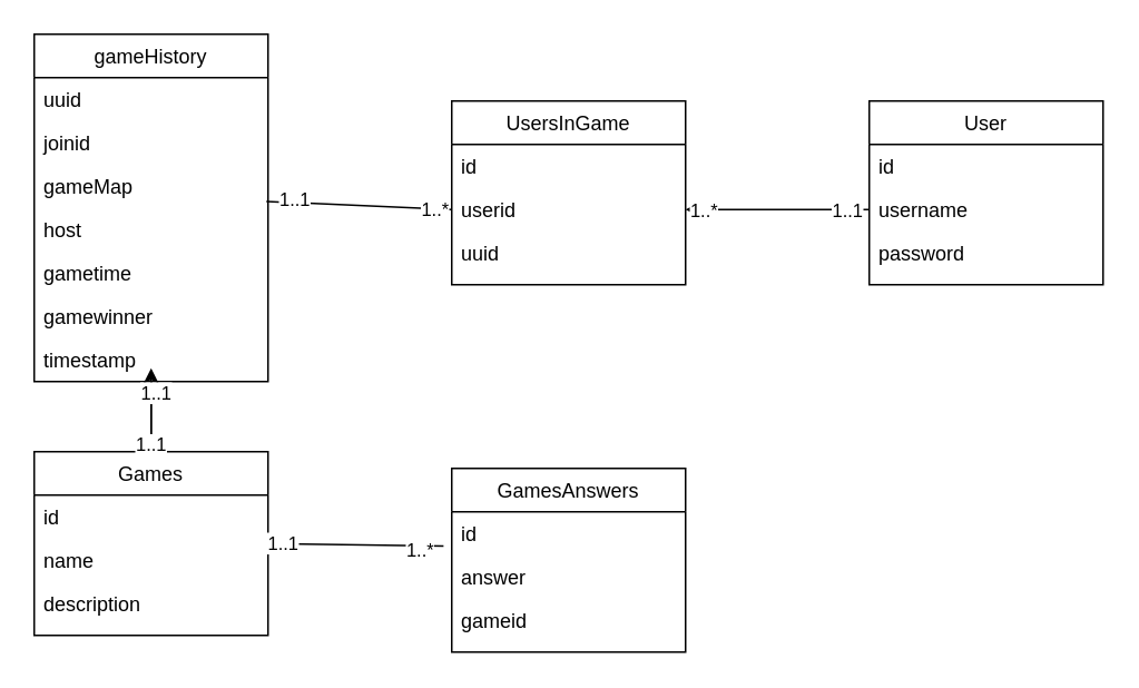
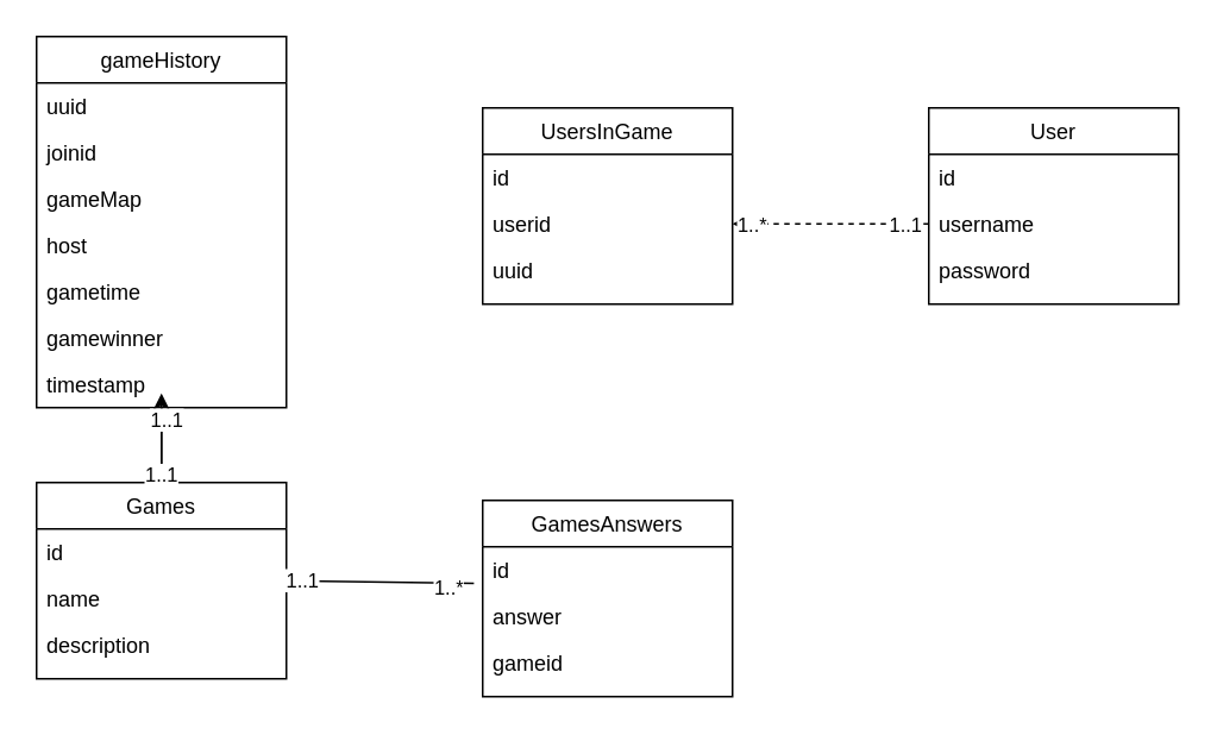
- <mxCell id="21" value="1..*" style="endArrow=none;html=1;entryX=0;entryY=0.5;entryDx=0;entryDy=0;exitX=0.993;exitY=-0.148;exitDx=0;exitDy=0;exitPerimeter=0;" edge="1" parent="1" source="6" target="12"><mxGeometry x="0.818" width="50" height="50" relative="1" as="geometry"><mxPoint x="190" y="150" as="sourcePoint" /><mxPoint x="240" y="100" as="targetPoint" /><mxPoint as="offset" /></mxGeometry></mxCell>
- <mxCell id="22" value="1..1" style="edgeLabel;html=1;align=center;verticalAlign=middle;resizable=0;points=[];" vertex="1" connectable="0" parent="21"><mxGeometry x="-0.72" y="2" relative="1" as="geometry"><mxPoint as="offset" /></mxGeometry></mxCell>
- <mxCell id="18" style="html=1;startArrow=none;exitX=0;exitY=0.5;exitDx=0;exitDy=0;" edge="1" parent="1" source="16" target="12"><mxGeometry relative="1" as="geometry"><mxPoint x="470" y="125" as="sourcePoint" /></mxGeometry></mxCell>
+ <mxCell id="18" style="html=1;startArrow=none;exitX=0;exitY=0.5;exitDx=0;exitDy=0;dashed=1;" edge="1" parent="1" source="16" target="12"><mxGeometry relative="1" as="geometry"><mxPoint x="470" y="125" as="sourcePoint" /></mxGeometry></mxCell>
